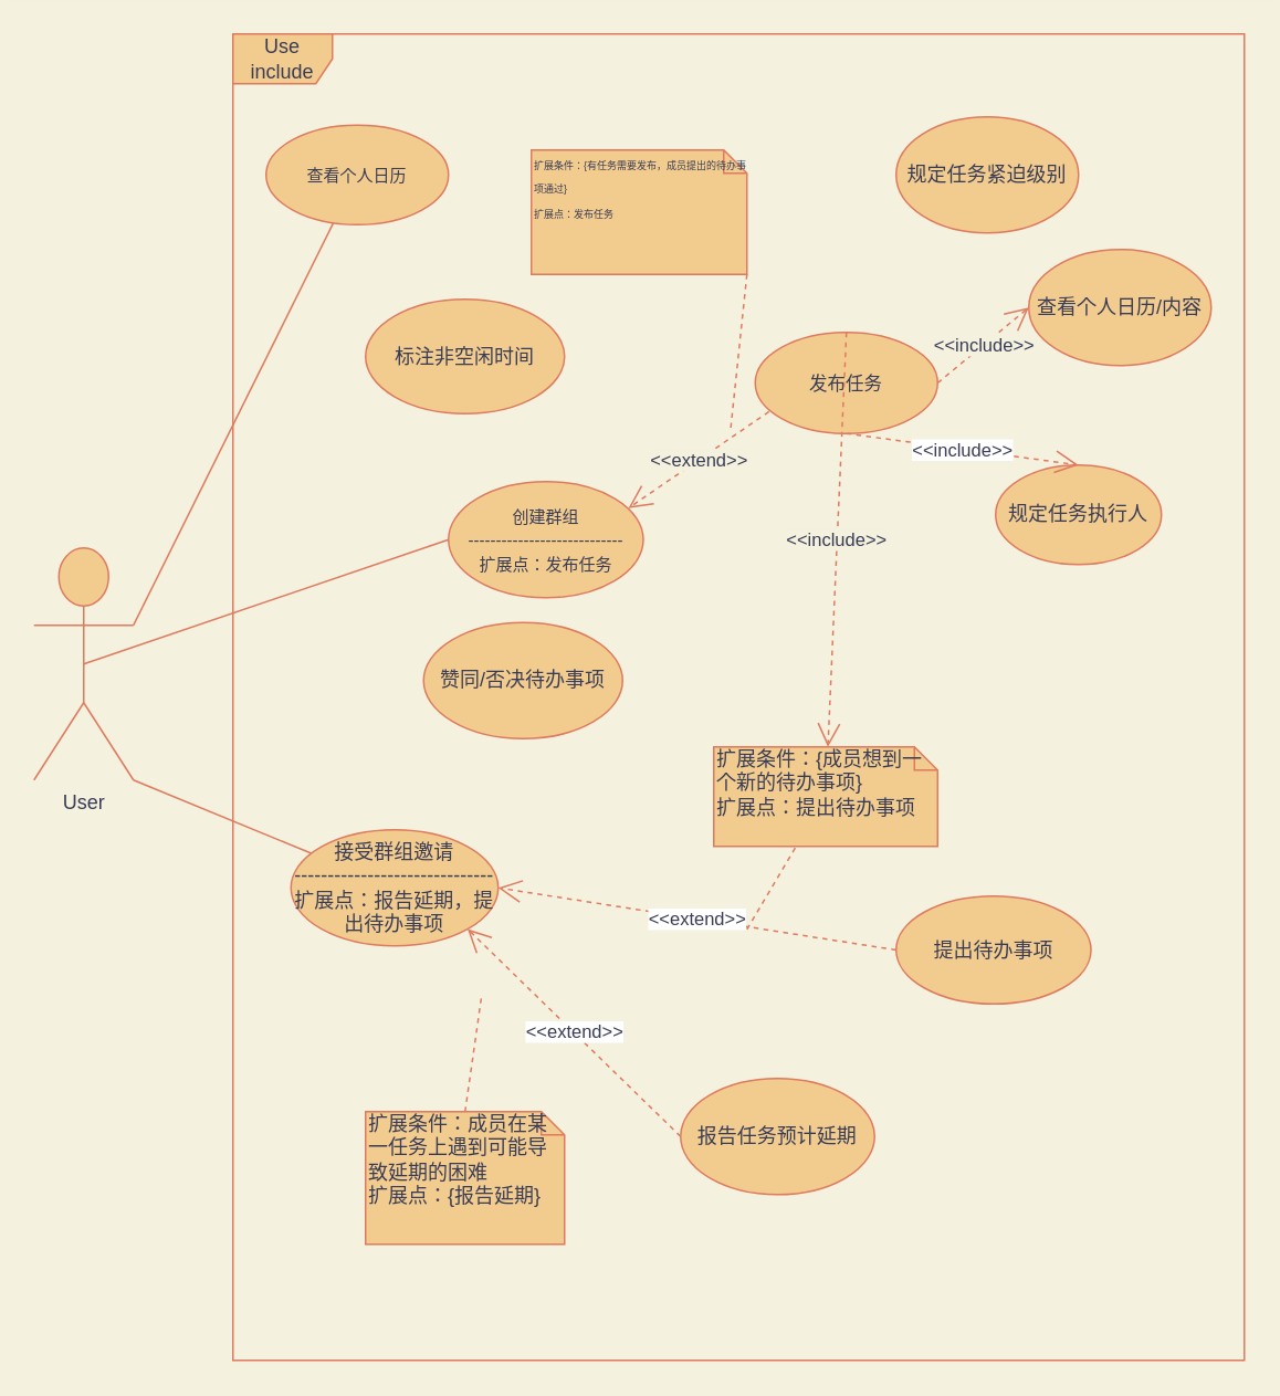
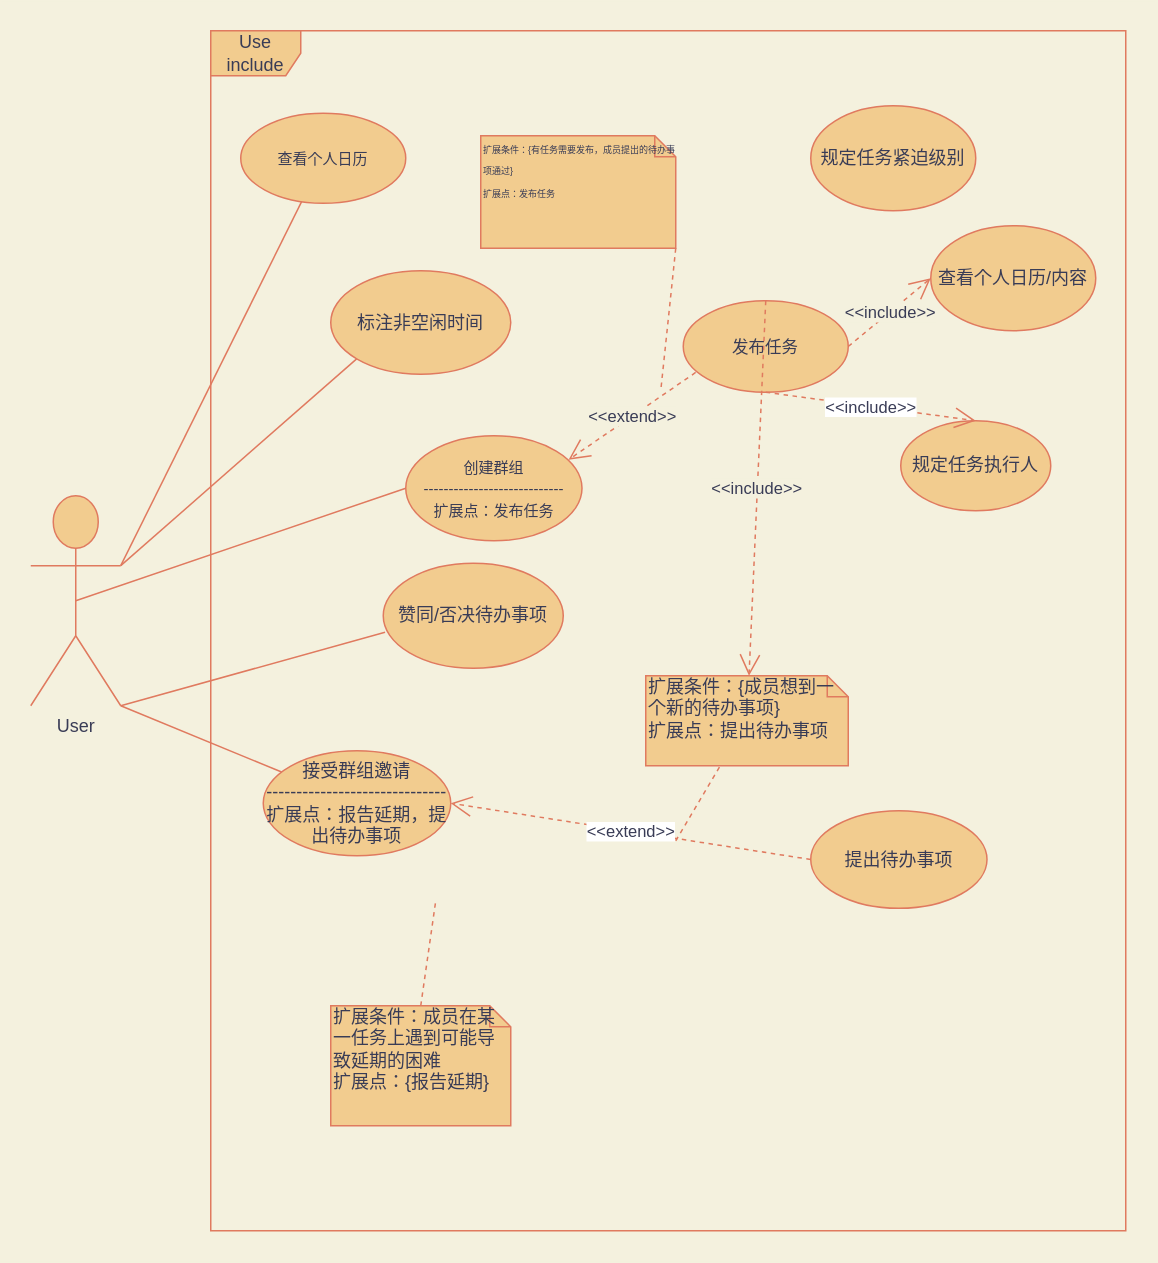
+ <mxCell id="29" value="" style="endArrow=none;html=1;strokeColor=#E07A5F;fillColor=#F2CC8F;fontColor=#393C56;exitX=1;exitY=0.333;exitDx=0;exitDy=0;exitPerimeter=0;entryX=0;entryY=1;entryDx=0;entryDy=0;" parent="1" source="2" target="28" edge="1"><mxGeometry width="50" height="50" relative="1" as="geometry"><mxPoint x="170" y="290" as="sourcePoint" /><mxPoint x="220" y="240" as="targetPoint" /></mxGeometry></mxCell>
+ <mxCell id="16" value="" style="endArrow=none;html=1;exitX=0.01;exitY=0.657;exitDx=0;exitDy=0;exitPerimeter=0;labelBackgroundColor=#F4F1DE;strokeColor=#E07A5F;fontColor=#393C56;entryX=1;entryY=1;entryDx=0;entryDy=0;entryPerimeter=0;" parent="1" source="10" target="2" edge="1"><mxGeometry width="50" height="50" relative="1" as="geometry"><mxPoint x="50" y="250" as="sourcePoint" /><mxPoint x="70" y="200" as="targetPoint" /></mxGeometry></mxCell>
- <mxCell id="21" value="&amp;lt;&amp;lt;extend&amp;gt;&amp;gt;" style="endArrow=open;endSize=12;dashed=1;html=1;strokeColor=#E07A5F;fillColor=#F2CC8F;fontColor=#393C56;entryX=1;entryY=1;entryDx=0;entryDy=0;exitX=0;exitY=0.5;exitDx=0;exitDy=0;" parent="1" source="17" target="6" edge="1"><mxGeometry width="160" relative="1" as="geometry"><mxPoint x="390" y="270" as="sourcePoint" /><mxPoint x="550" y="270" as="targetPoint" /></mxGeometry></mxCell>
- <mxCell id="17" value="报告任务预计延期" style="ellipse;whiteSpace=wrap;html=1;fillColor=#F2CC8F;strokeColor=#E07A5F;fontColor=#393C56;" parent="1" vertex="1"><mxGeometry x="410" y="650" width="117" height="70" as="geometry" /></mxCell>
